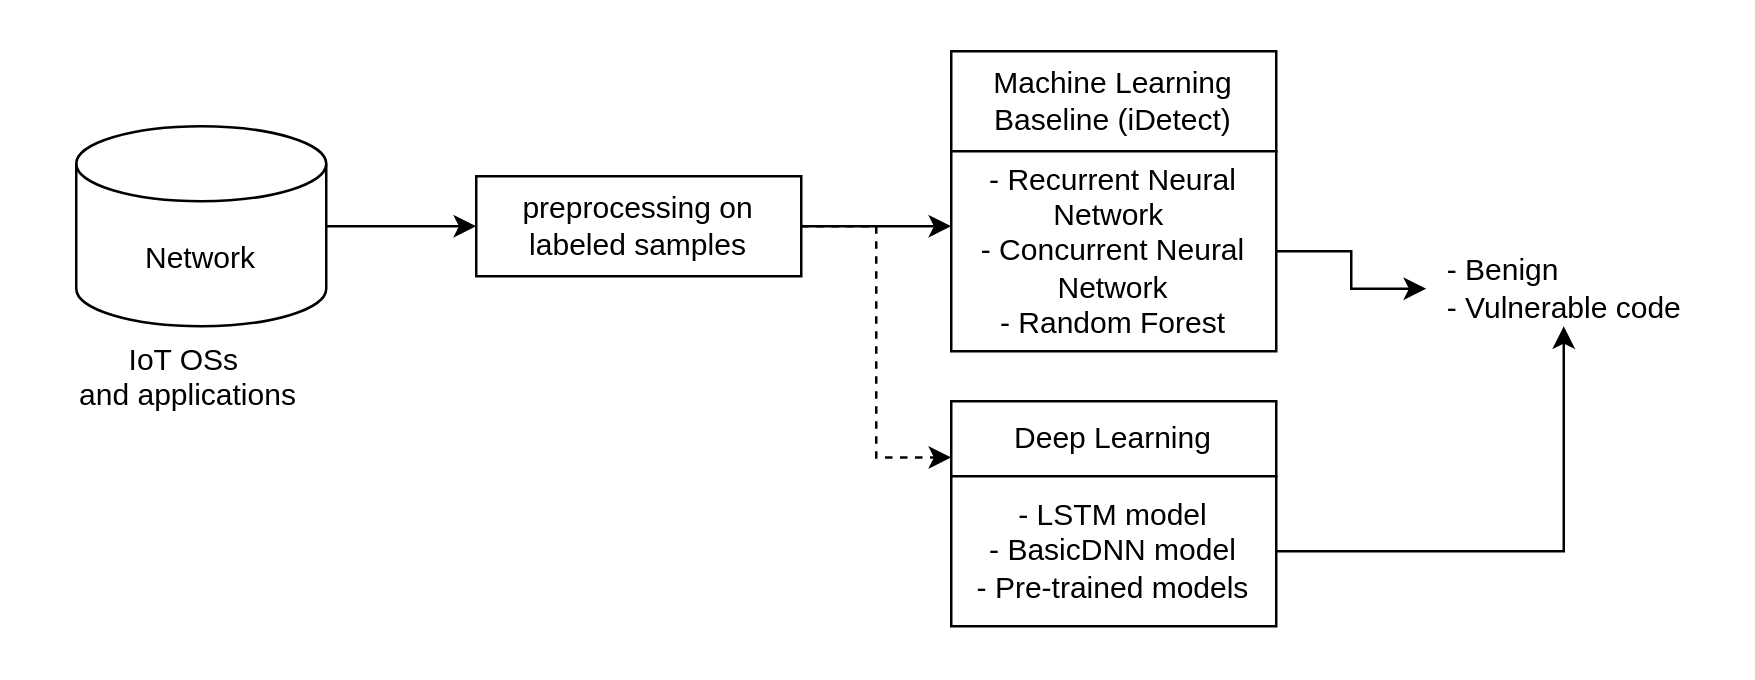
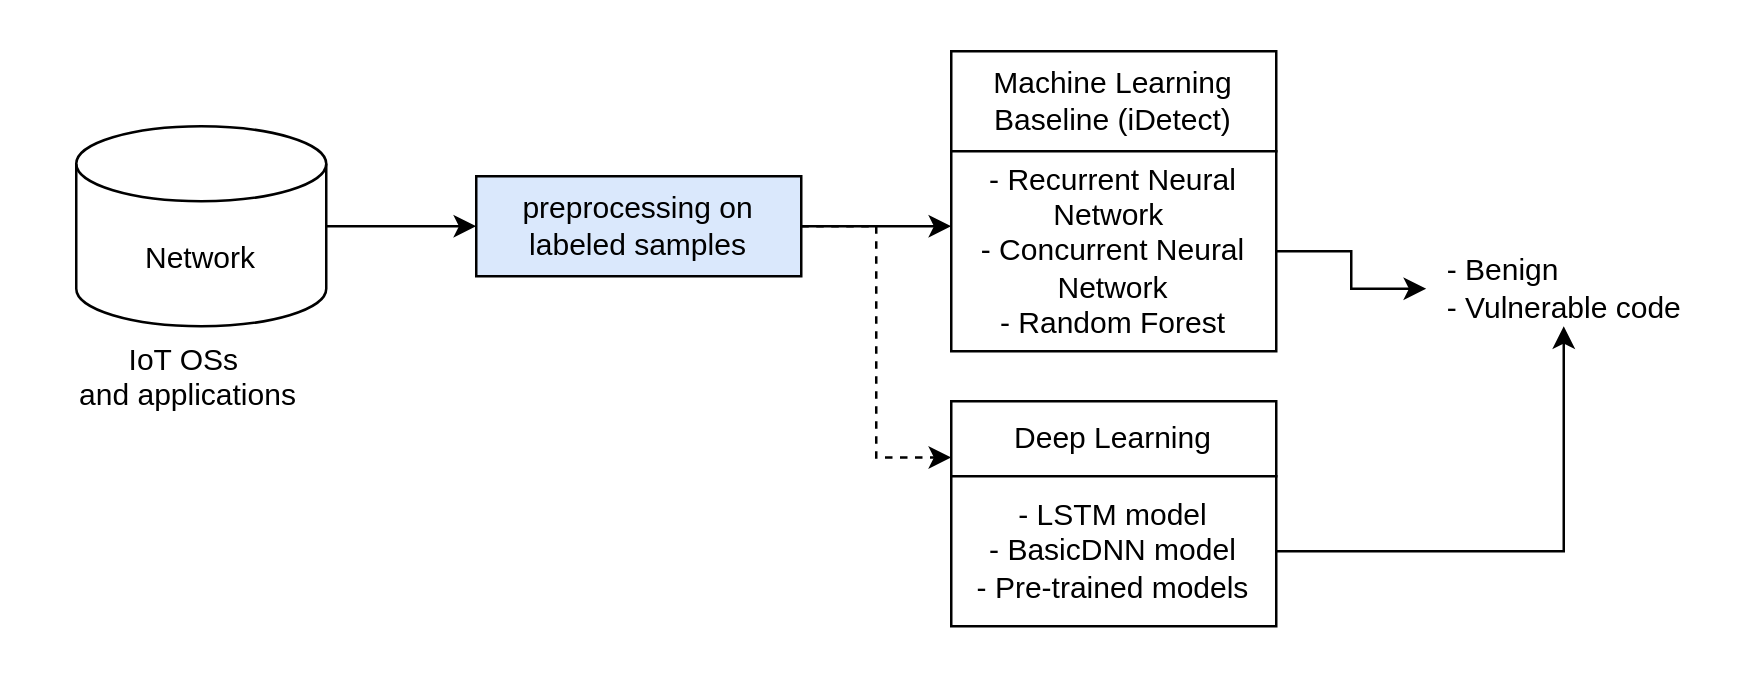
- <mxCell id="7" value="preprocessing on labeled samples" style="whiteSpace=wrap;html=1;" vertex="1" parent="1"><mxGeometry x="190" y="70" width="130" height="40" as="geometry" /></mxCell>
+ <mxCell id="7" value="preprocessing on labeled samples" style="whiteSpace=wrap;html=1;fillColor=#dae8fc;" vertex="1" parent="1"><mxGeometry x="190" y="70" width="130" height="40" as="geometry" /></mxCell>
